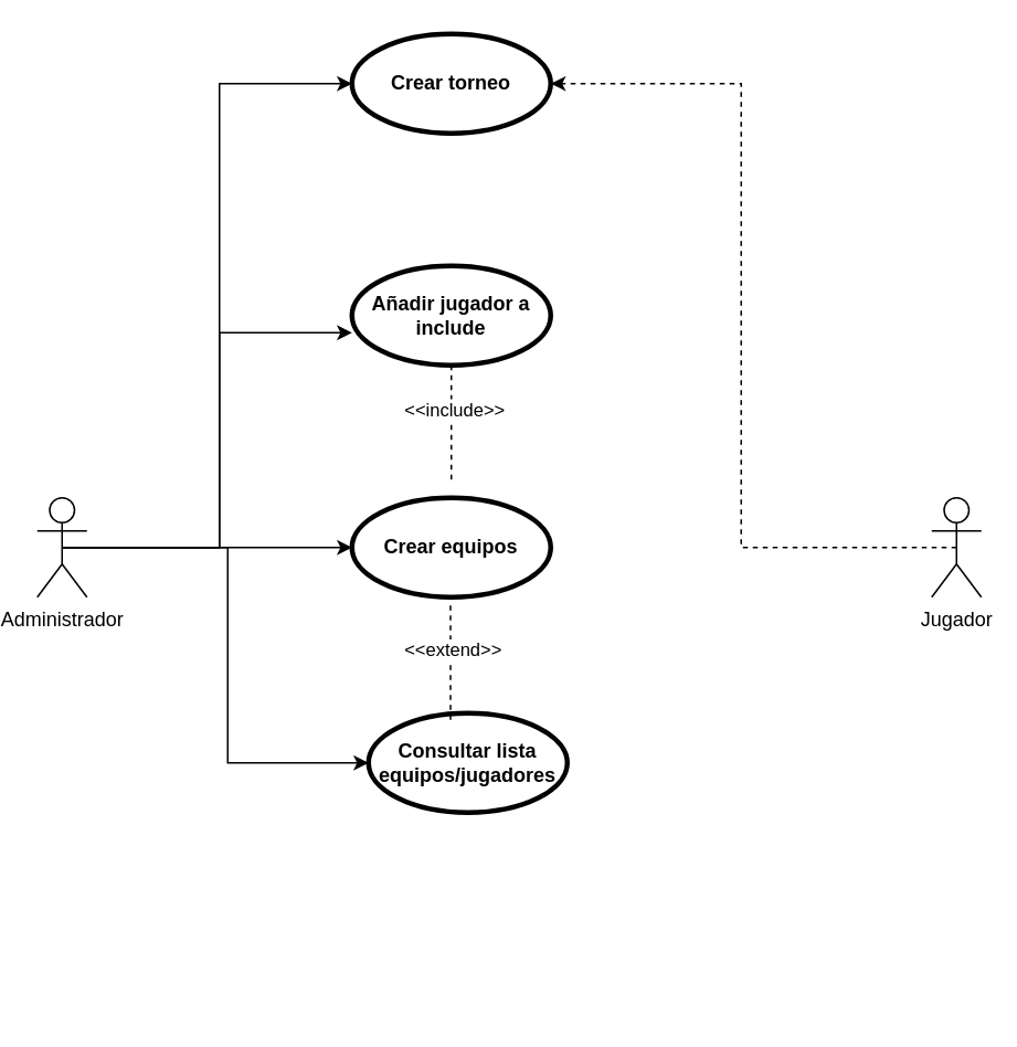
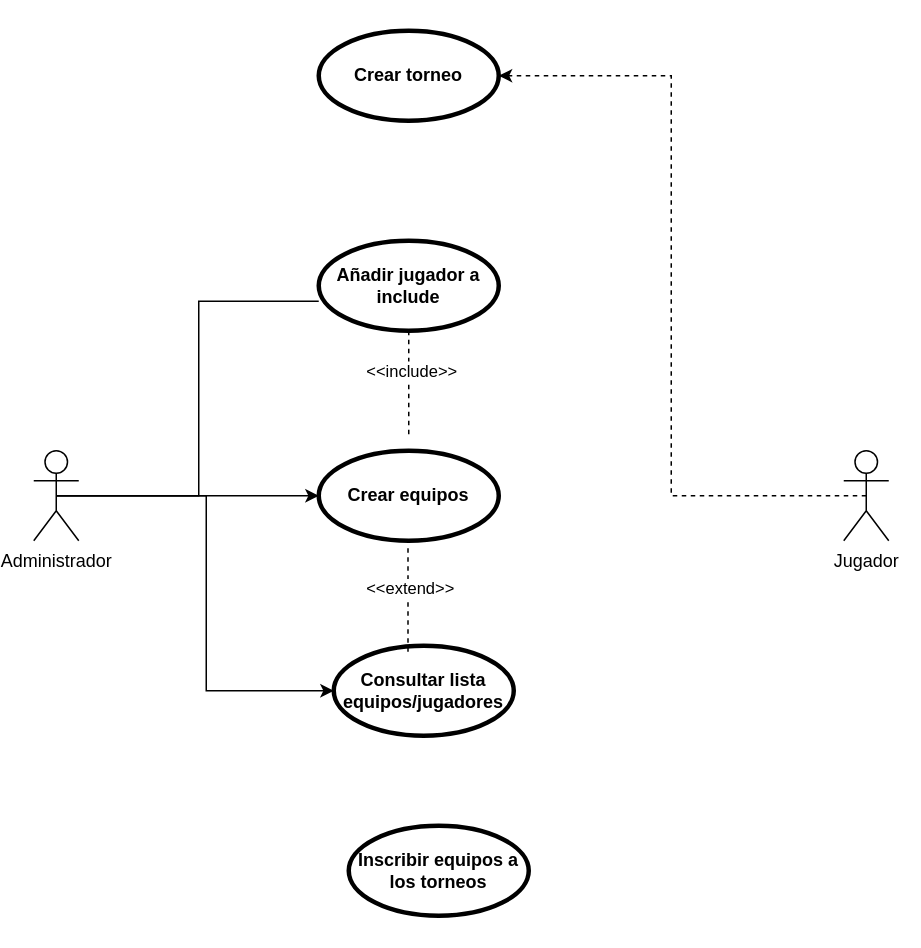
- <mxCell id="3" style="edgeStyle=orthogonalEdgeStyle;rounded=0;orthogonalLoop=1;jettySize=auto;html=1;exitX=0.5;exitY=0.5;exitDx=0;exitDy=0;exitPerimeter=0;entryX=0;entryY=0.5;entryDx=0;entryDy=0;" edge="1" parent="1" source="5" target="10"><mxGeometry relative="1" as="geometry" /></mxCell>
- <mxCell id="13" style="edgeStyle=orthogonalEdgeStyle;rounded=0;orthogonalLoop=1;jettySize=auto;html=1;exitX=0.5;exitY=0.5;exitDx=0;exitDy=0;exitPerimeter=0;entryX=0;entryY=0.672;entryDx=0;entryDy=0;entryPerimeter=0;" edge="1" parent="1" source="5" target="9"><mxGeometry relative="1" as="geometry" /></mxCell>
+ <mxCell id="13" style="edgeStyle=orthogonalEdgeStyle;rounded=0;orthogonalLoop=1;jettySize=auto;html=1;exitX=0.5;exitY=0.5;exitDx=0;exitDy=0;exitPerimeter=0;entryX=0;entryY=0.672;entryDx=0;entryDy=0;entryPerimeter=0;endArrow=none;" edge="1" parent="1" source="5" target="9"><mxGeometry relative="1" as="geometry" /></mxCell>
+ <mxCell id="12" value="Inscribir equipos a los torneos" style="shape=ellipse;html=1;strokeWidth=3;fontStyle=1;whiteSpace=wrap;align=center;perimeter=ellipsePerimeter;" vertex="1" parent="1"><mxGeometry x="230" y="550" width="120" height="60" as="geometry" /></mxCell>
